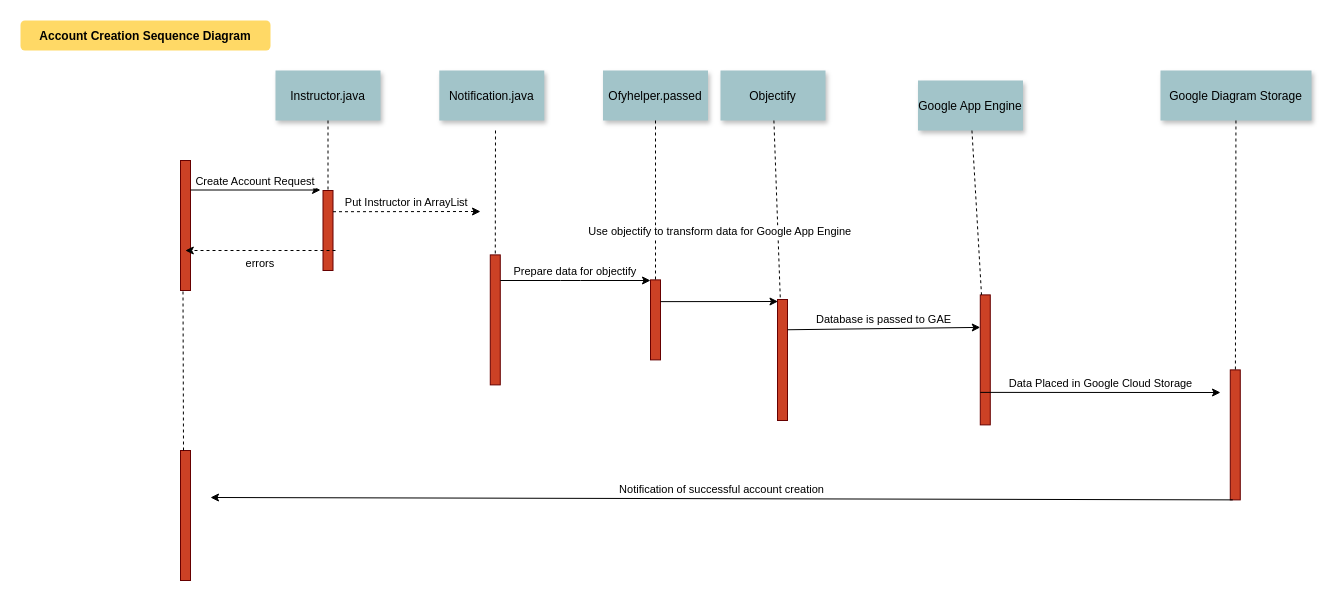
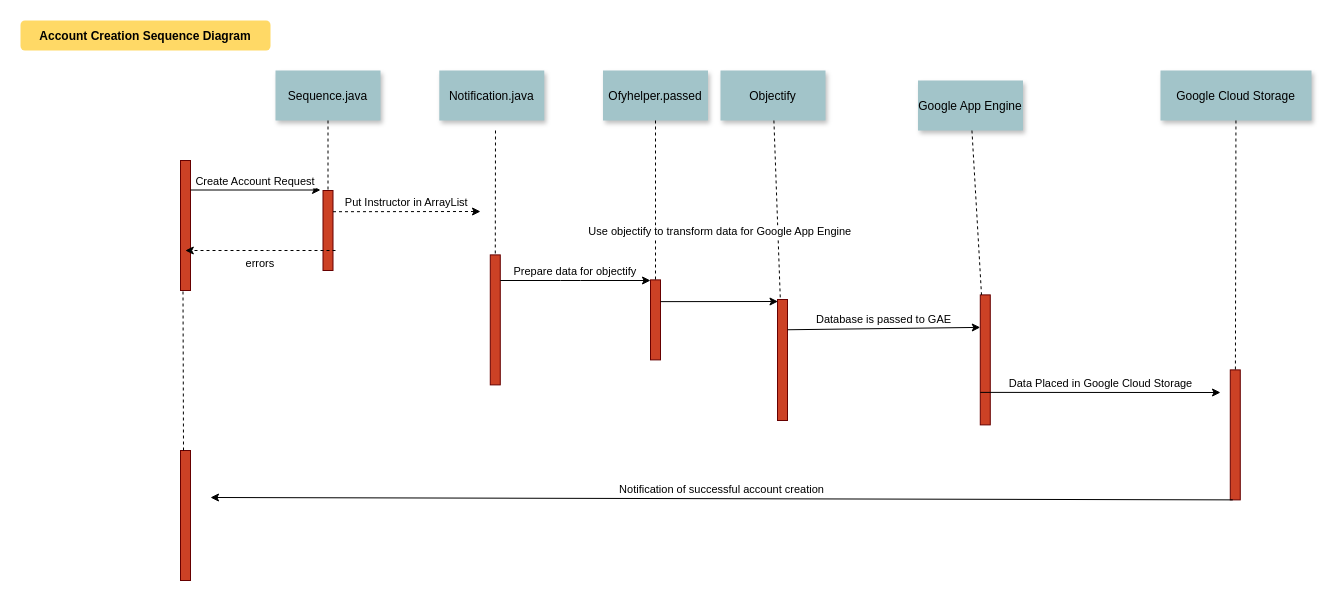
- <mxCell id="4" value="Instructor.java" style="shadow=1;fillColor=#A2C4C9;strokeColor=none" parent="1" vertex="1"><mxGeometry x="275" y="70" width="105" height="50" as="geometry" /></mxCell>
+ <mxCell id="4" value="Sequence.java" style="shadow=1;fillColor=#A2C4C9;strokeColor=none" parent="1" vertex="1"><mxGeometry x="275" y="70" width="105" height="50" as="geometry" /></mxCell>
- <mxCell id="19" value="Google Diagram Storage" style="shadow=1;fillColor=#A2C4C9;strokeColor=none" parent="1" vertex="1"><mxGeometry x="1160" y="70" width="151" height="50" as="geometry" /></mxCell>
+ <mxCell id="19" value="Google Cloud Storage" style="shadow=1;fillColor=#A2C4C9;strokeColor=none" parent="1" vertex="1"><mxGeometry x="1160" y="70" width="151" height="50" as="geometry" /></mxCell>
